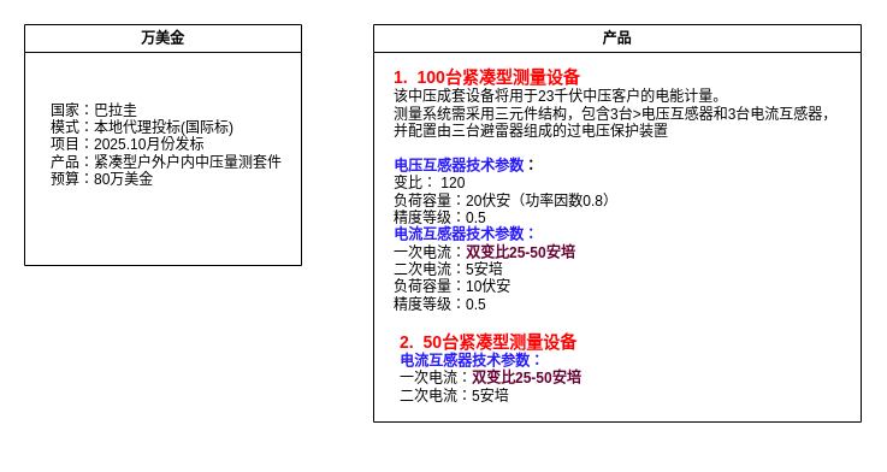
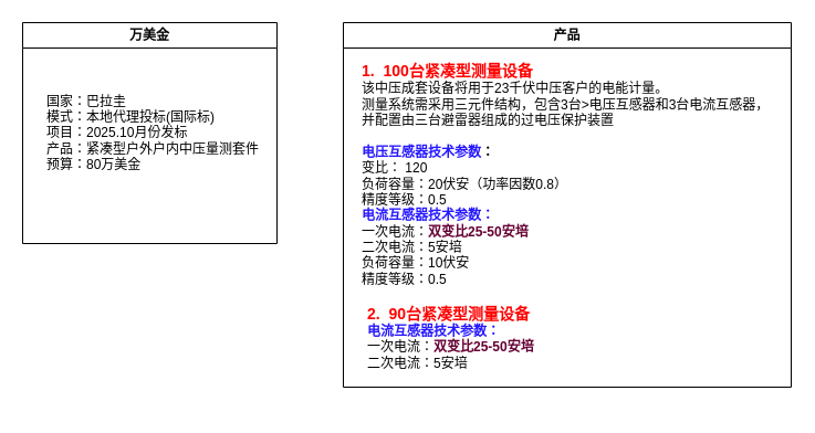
- <mxCell id="6" value="&lt;font style=&quot;color: rgb(255, 0, 0); font-size: 14px;&quot;&gt;&lt;b style=&quot;&quot;&gt;2.&amp;nbsp; 50台紧凑型测量设备&lt;/b&gt;&lt;/font&gt;&lt;div&gt;&lt;div&gt;&lt;font style=&quot;color: rgb(38, 24, 255);&quot;&gt;&lt;b&gt;电流互感器技术参数：&lt;/b&gt;&lt;/font&gt;&lt;/div&gt;&lt;div&gt;一次电流：&lt;font style=&quot;color: rgb(102, 0, 51);&quot;&gt;&lt;b&gt;双变比25-50安培&lt;/b&gt;&lt;/font&gt;&lt;/div&gt;&lt;div&gt;二次电流：5安培&lt;/div&gt;&lt;div&gt;&lt;br&gt;&lt;/div&gt;&lt;/div&gt;&lt;div&gt;&lt;br&gt;&lt;/div&gt;" style="text;html=1;align=left;verticalAlign=middle;resizable=0;points=[];autosize=1;strokeColor=none;fillColor=none;" vertex="1" parent="4"><mxGeometry x="20" y="250" width="170" height="100" as="geometry" /></mxCell>
+ <mxCell id="6" value="&lt;font style=&quot;color: rgb(255, 0, 0); font-size: 14px;&quot;&gt;&lt;b style=&quot;&quot;&gt;2.&amp;nbsp; 90台紧凑型测量设备&lt;/b&gt;&lt;/font&gt;&lt;div&gt;&lt;div&gt;&lt;font style=&quot;color: rgb(38, 24, 255);&quot;&gt;&lt;b&gt;电流互感器技术参数：&lt;/b&gt;&lt;/font&gt;&lt;/div&gt;&lt;div&gt;一次电流：&lt;font style=&quot;color: rgb(102, 0, 51);&quot;&gt;&lt;b&gt;双变比25-50安培&lt;/b&gt;&lt;/font&gt;&lt;/div&gt;&lt;div&gt;二次电流：5安培&lt;/div&gt;&lt;div&gt;&lt;br&gt;&lt;/div&gt;&lt;/div&gt;&lt;div&gt;&lt;br&gt;&lt;/div&gt;" style="text;html=1;align=left;verticalAlign=middle;resizable=0;points=[];autosize=1;strokeColor=none;fillColor=none;" vertex="1" parent="4"><mxGeometry x="20" y="250" width="170" height="100" as="geometry" /></mxCell>
